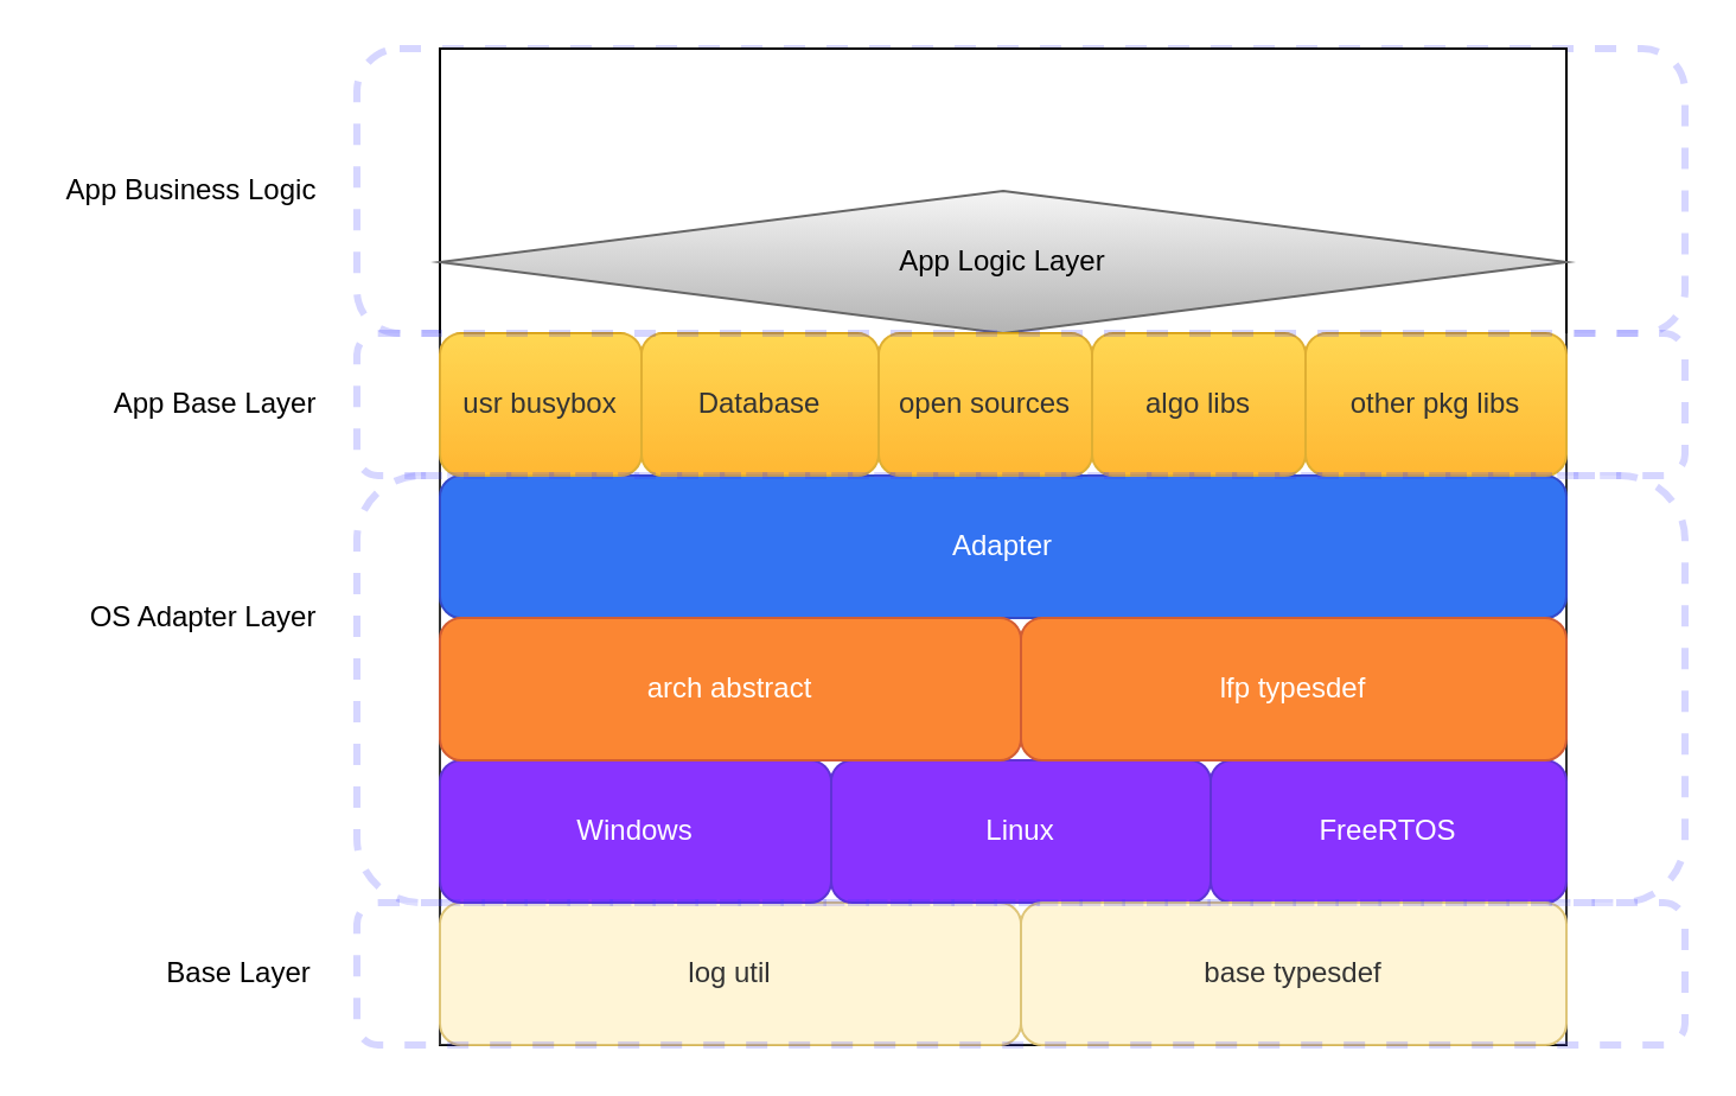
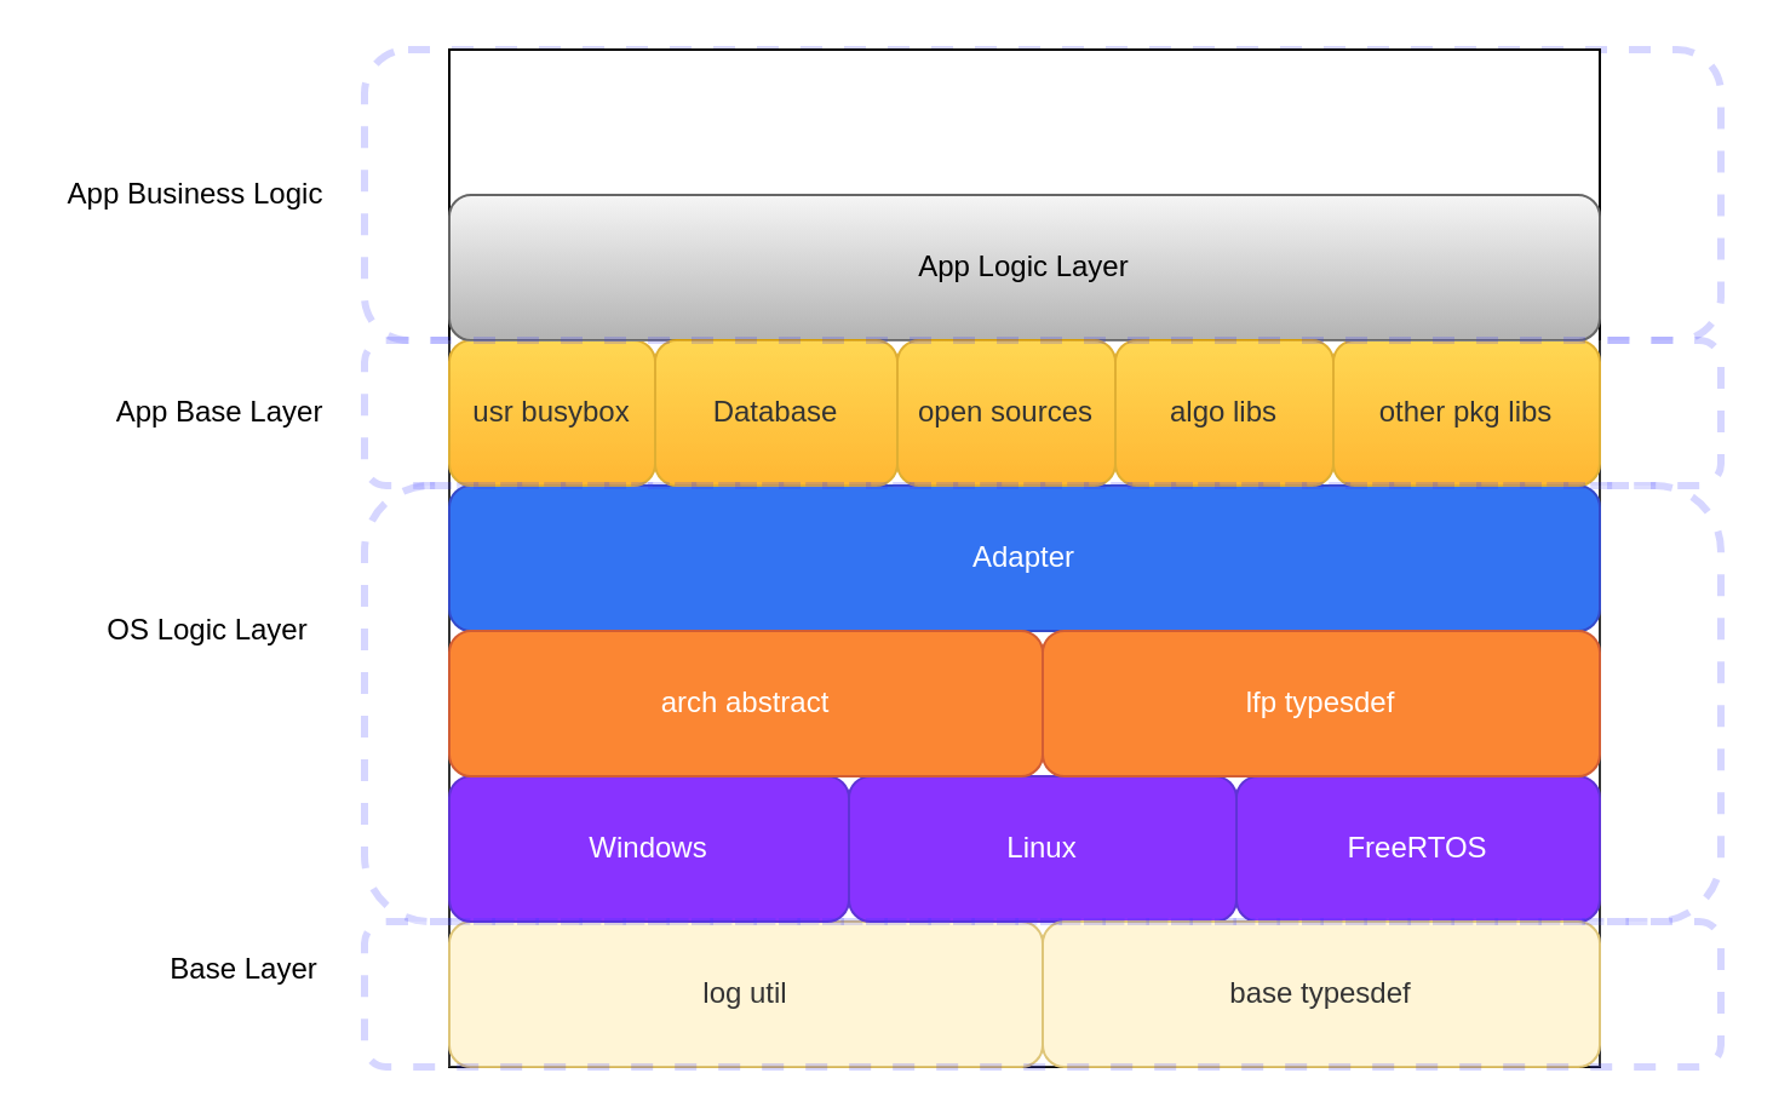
- <mxCell id="14" value="App Logic Layer" style="rhombus;whiteSpace=wrap;html=1;glass=0;strokeColor=#666666;fillColor=#f5f5f5;gradientColor=#b3b3b3;" parent="1" vertex="1"><mxGeometry x="185" y="80" width="475" height="60" as="geometry" /></mxCell>
+ <mxCell id="14" value="App Logic Layer" style="rounded=1;whiteSpace=wrap;html=1;glass=0;strokeColor=#666666;fillColor=#f5f5f5;gradientColor=#b3b3b3;" parent="1" vertex="1"><mxGeometry x="185" y="80" width="475" height="60" as="geometry" /></mxCell>
- <mxCell id="11" value="OS Adapter Layer" style="text;html=1;align=center;verticalAlign=middle;resizable=0;points=[];autosize=1;" parent="1" vertex="1"><mxGeometry x="30" y="250" width="110" height="20" as="geometry" /></mxCell>
+ <mxCell id="11" value="OS Logic Layer" style="text;html=1;align=center;verticalAlign=middle;resizable=0;points=[];autosize=1;" parent="1" vertex="1"><mxGeometry x="30" y="250" width="110" height="20" as="geometry" /></mxCell>
- <mxCell id="6" value="Base Layer" style="text;html=1;align=center;verticalAlign=middle;resizable=0;points=[];autosize=1;" parent="1" vertex="1"><mxGeometry x="60" y="400" width="80" height="20" as="geometry" /></mxCell>
+ <mxCell id="6" value="Base Layer" style="text;html=1;align=center;verticalAlign=middle;resizable=0;points=[];autosize=1;" parent="1" vertex="1"><mxGeometry x="60" y="390" width="80" height="20" as="geometry" /></mxCell>
